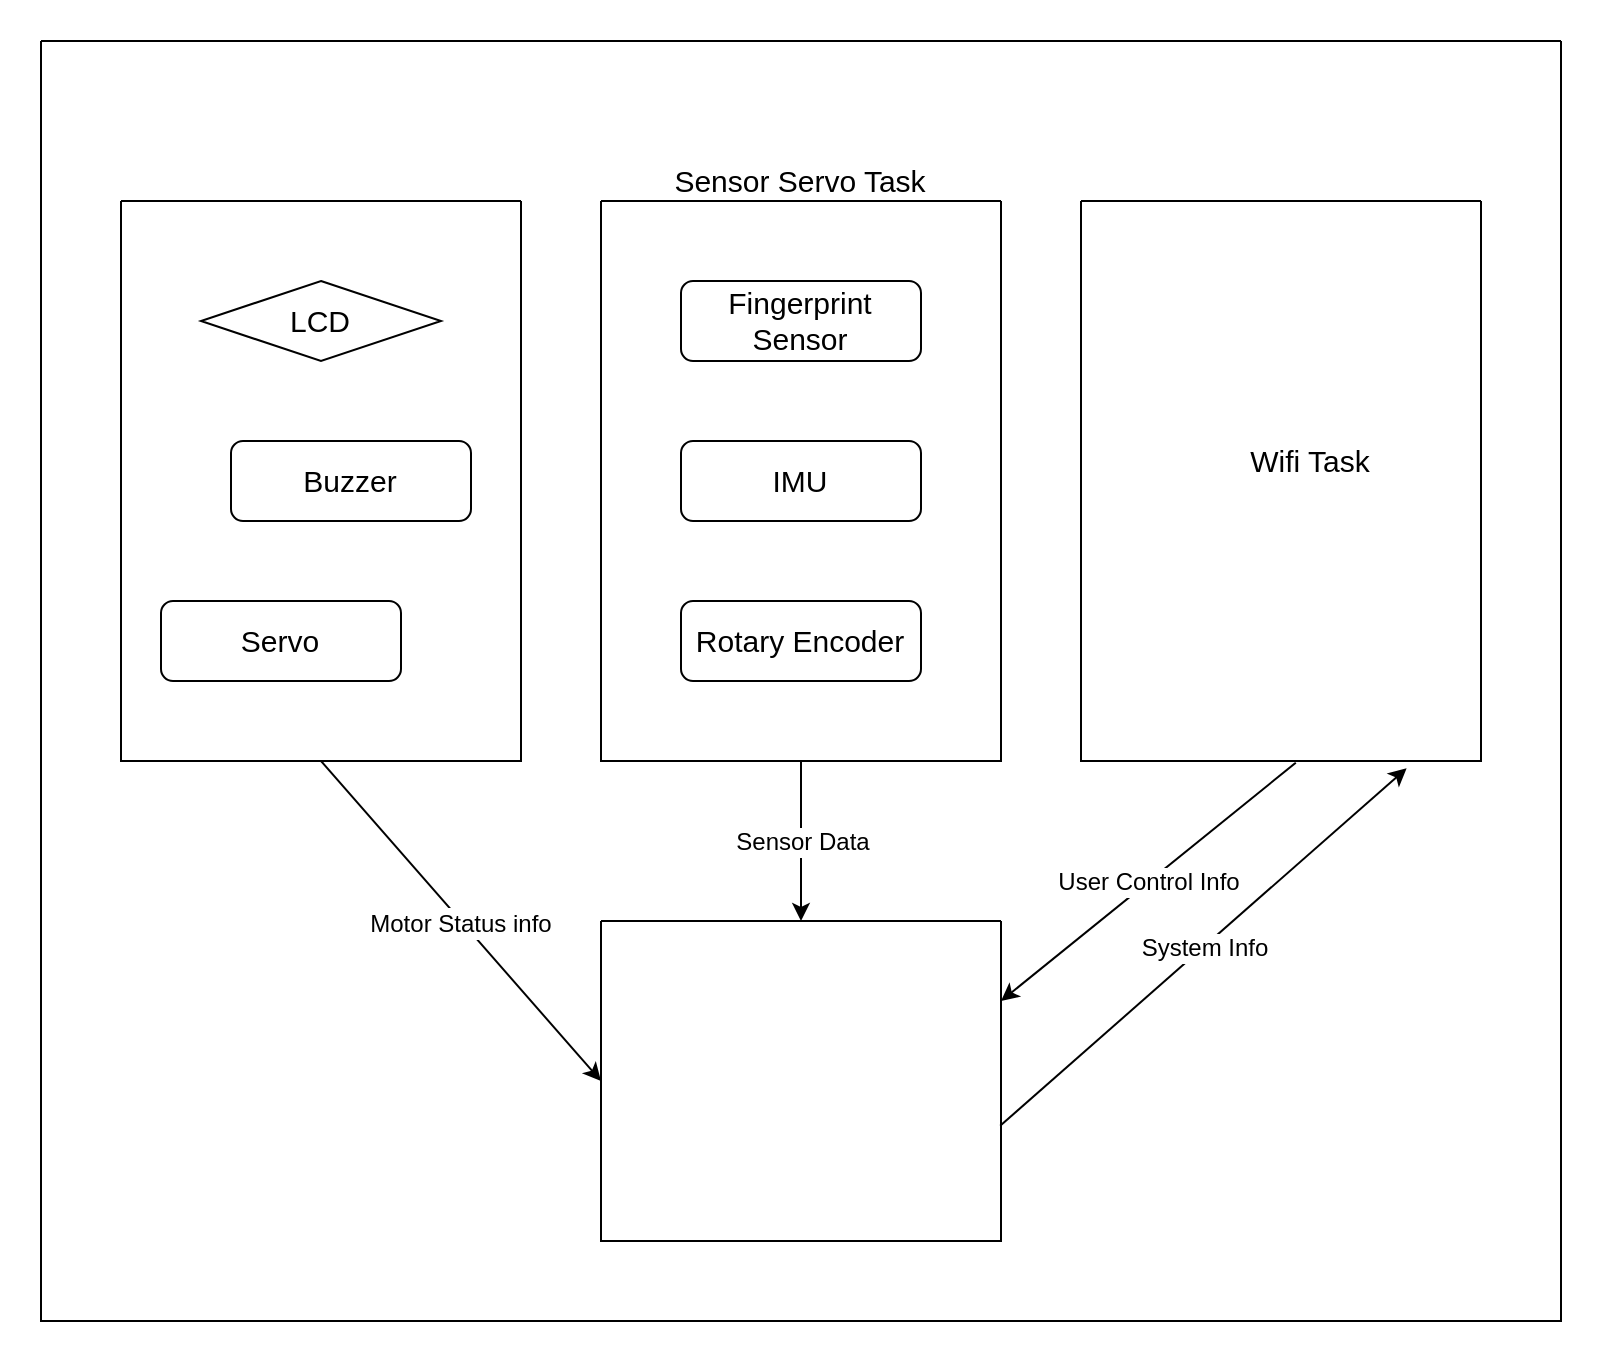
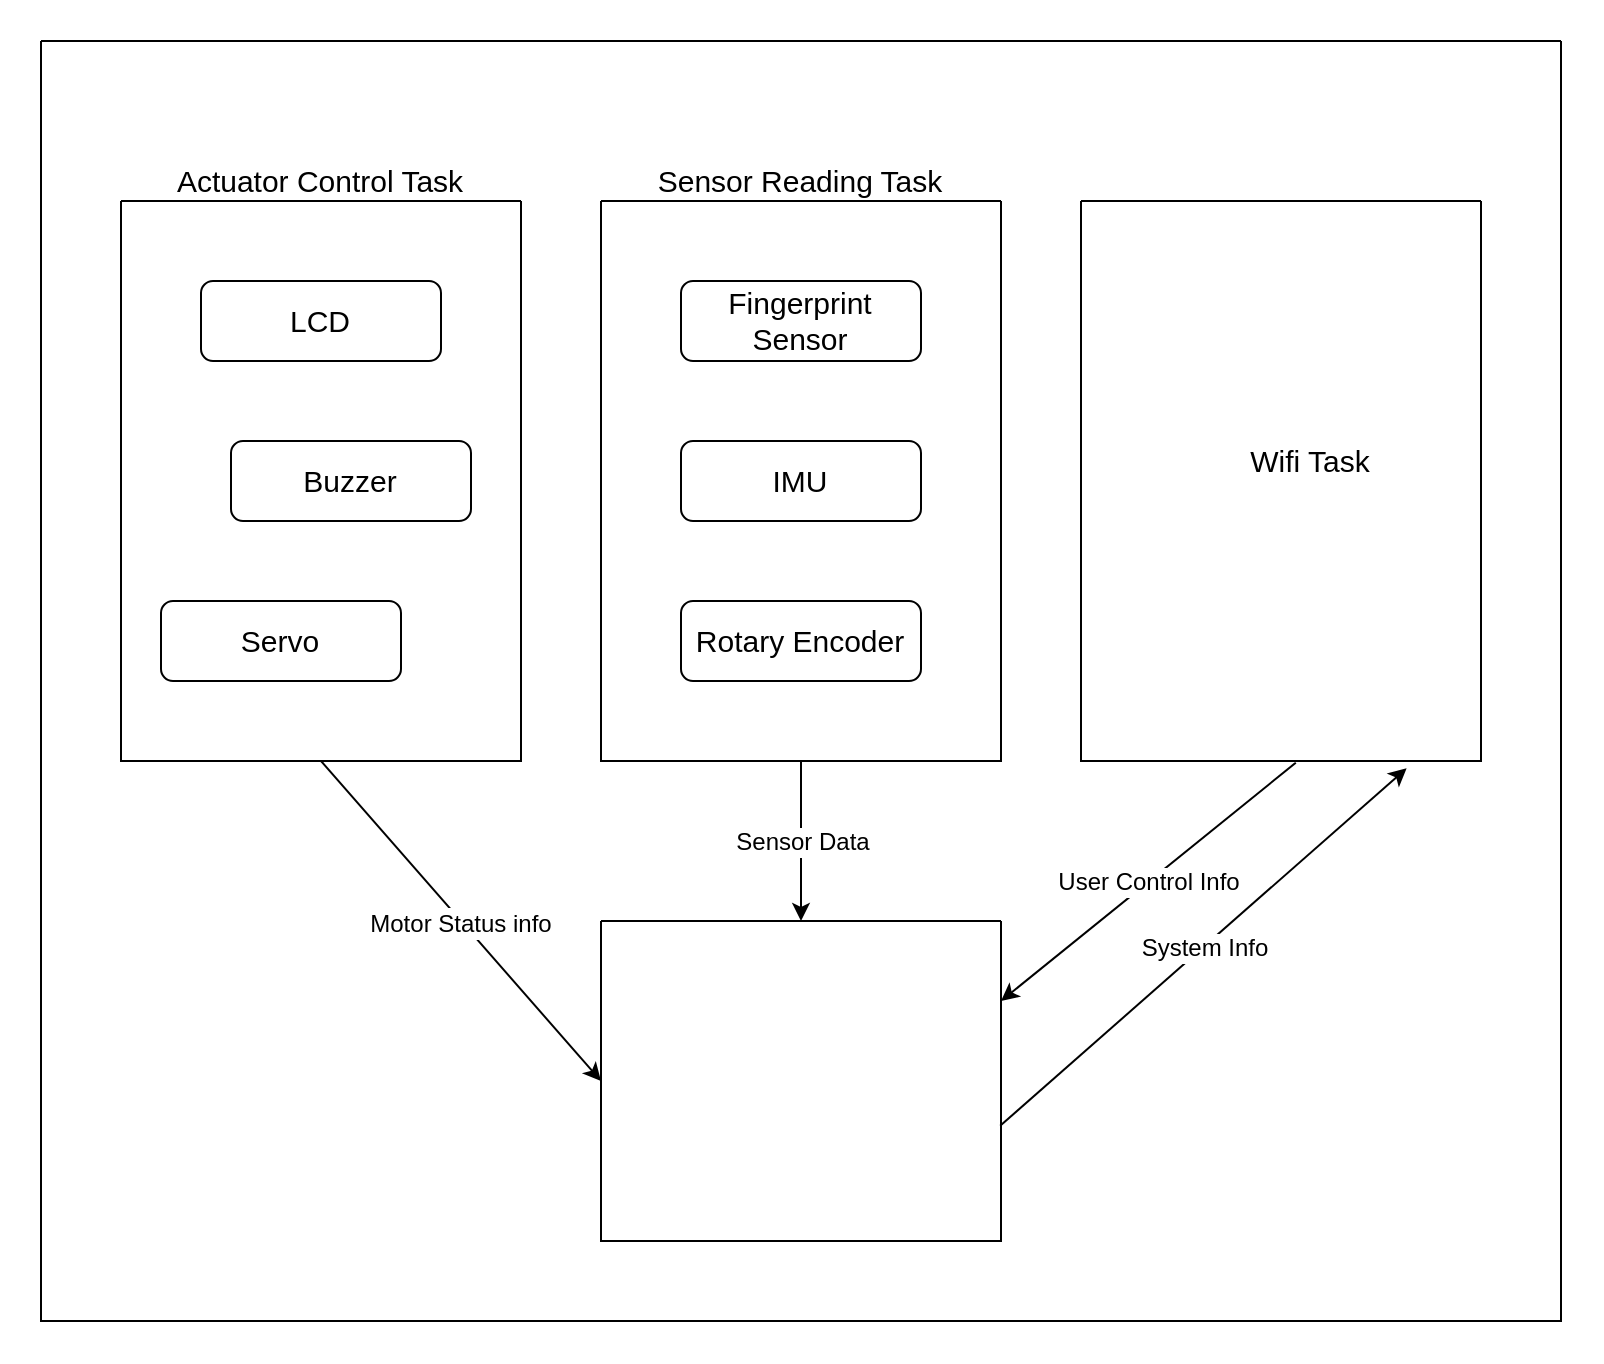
+ <mxCell id="9" value="&lt;span style=&quot;font-size: 15px;&quot;&gt;Actuator Control Task&lt;/span&gt;" style="text;html=1;align=center;verticalAlign=middle;whiteSpace=wrap;rounded=0;" vertex="1" parent="1"><mxGeometry x="80" y="80" width="160" height="20" as="geometry" /></mxCell>
- <mxCell id="11" value="&lt;span style=&quot;font-size: 15px;&quot;&gt;Sensor Servo Task&lt;/span&gt;" style="text;html=1;align=center;verticalAlign=middle;whiteSpace=wrap;rounded=0;" vertex="1" parent="1"><mxGeometry x="320" y="80" width="160" height="20" as="geometry" /></mxCell>
+ <mxCell id="11" value="&lt;span style=&quot;font-size: 15px;&quot;&gt;Sensor Reading Task&lt;/span&gt;" style="text;html=1;align=center;verticalAlign=middle;whiteSpace=wrap;rounded=0;" vertex="1" parent="1"><mxGeometry x="320" y="80" width="160" height="20" as="geometry" /></mxCell>
- <mxCell id="2" value="&lt;font style=&quot;font-size: 15px;&quot;&gt;LCD&lt;/font&gt;" style="rhombus;whiteSpace=wrap;html=1;" vertex="1" parent="1"><mxGeometry x="100" y="140" width="120" height="40" as="geometry" /></mxCell>
+ <mxCell id="2" value="&lt;font style=&quot;font-size: 15px;&quot;&gt;LCD&lt;/font&gt;" style="rounded=1;whiteSpace=wrap;html=1;" vertex="1" parent="1"><mxGeometry x="100" y="140" width="120" height="40" as="geometry" /></mxCell>
